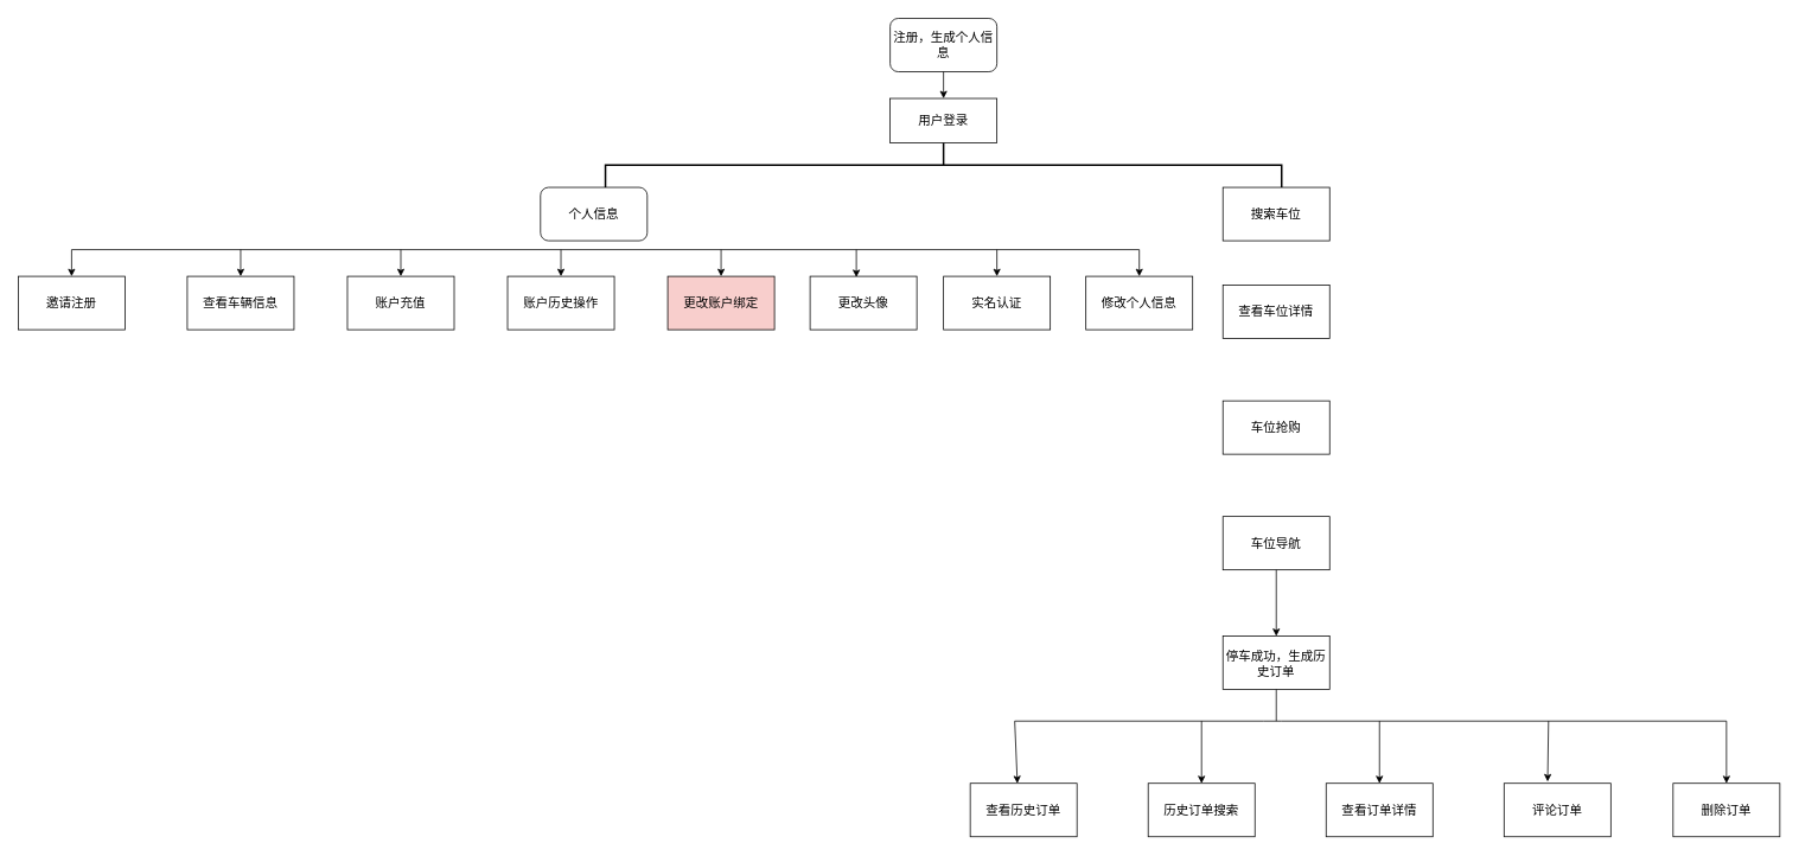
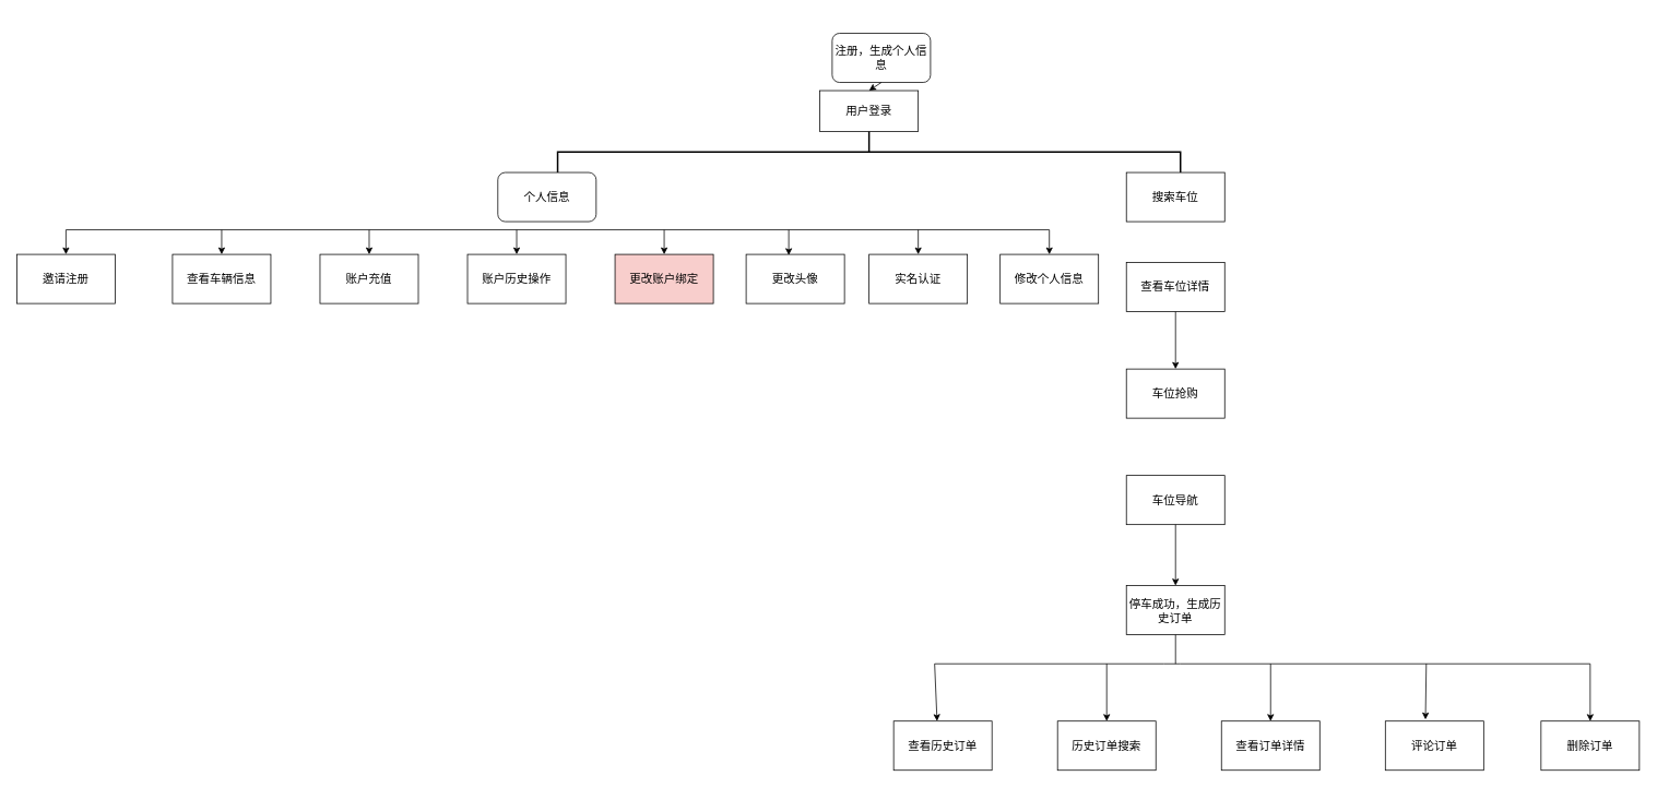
- <mxCell id="22" value="&lt;font style=&quot;font-size: 14px&quot;&gt;注册，生成个人信息&lt;/font&gt;" style="rounded=1;whiteSpace=wrap;html=1;" vertex="1" parent="1"><mxGeometry x="1000" y="20" width="120" height="60" as="geometry" /></mxCell>
+ <mxCell id="22" value="&lt;font style=&quot;font-size: 14px&quot;&gt;注册，生成个人信息&lt;/font&gt;" style="rounded=1;whiteSpace=wrap;html=1;" vertex="1" parent="1"><mxGeometry x="1015" y="40" width="120" height="60" as="geometry" /></mxCell>
+ <mxCell id="6" value="" style="endArrow=classic;html=1;exitX=0.5;exitY=1;exitDx=0;exitDy=0;" edge="1" parent="1" source="4" target="5"><mxGeometry width="50" height="50" relative="1" as="geometry"><mxPoint x="1410" y="560" as="sourcePoint" /><mxPoint x="1460" y="510" as="targetPoint" /></mxGeometry></mxCell>
